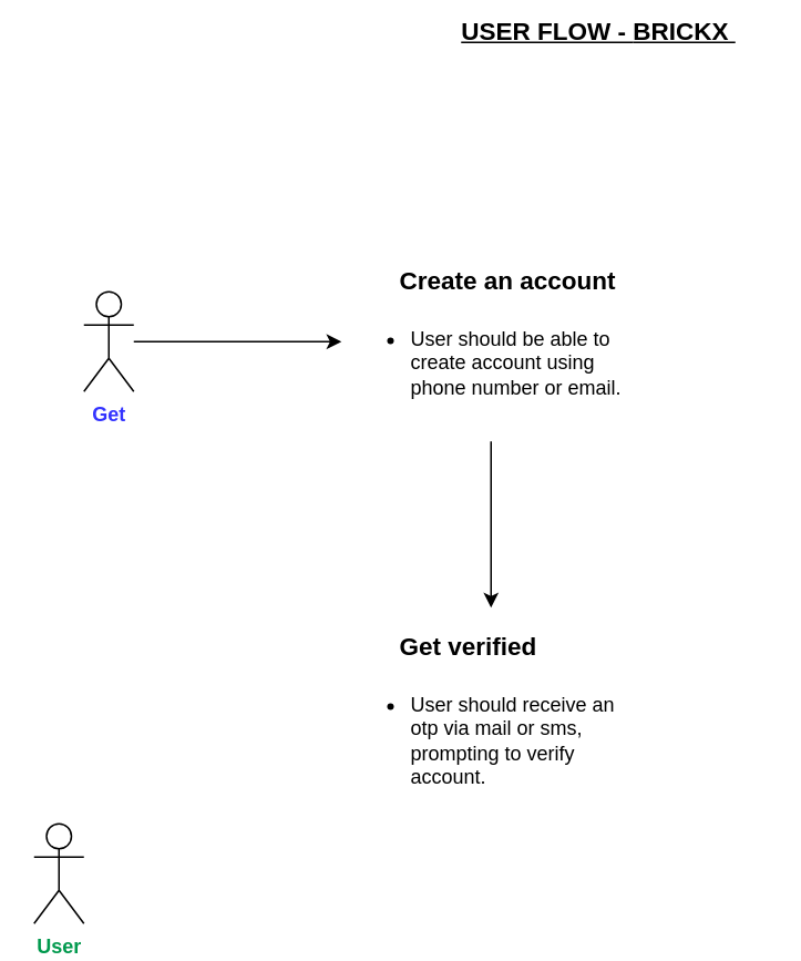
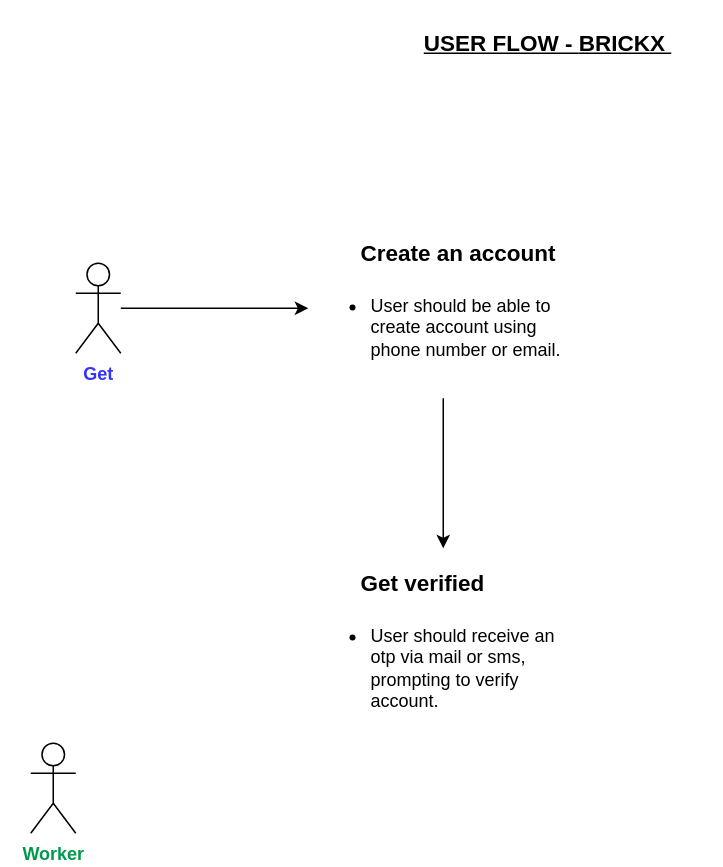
- <mxCell id="4" value="&lt;b&gt;&lt;font style=&quot;font-size: 15px;&quot;&gt;&lt;u&gt;USER FLOW -&amp;nbsp;&lt;/u&gt;&lt;/font&gt;&lt;/b&gt;&lt;b&gt;&lt;font style=&quot;font-size: 15px;&quot;&gt;&lt;u&gt;BRICKX&amp;nbsp;&lt;/u&gt;&lt;/font&gt;&lt;/b&gt;" style="text;html=1;align=center;verticalAlign=middle;whiteSpace=wrap;rounded=0;direction=south;" vertex="1" parent="1"><mxGeometry x="265" y="10" width="190" height="15" as="geometry" /></mxCell>
+ <mxCell id="4" value="&lt;b&gt;&lt;font style=&quot;font-size: 15px;&quot;&gt;&lt;u&gt;USER FLOW -&amp;nbsp;&lt;/u&gt;&lt;/font&gt;&lt;/b&gt;&lt;b&gt;&lt;font style=&quot;font-size: 15px;&quot;&gt;&lt;u&gt;BRICKX&amp;nbsp;&lt;/u&gt;&lt;/font&gt;&lt;/b&gt;" style="text;html=1;align=center;verticalAlign=middle;whiteSpace=wrap;rounded=0;direction=south;" vertex="1" parent="1"><mxGeometry x="270" y="20" width="190" height="15" as="geometry" /></mxCell>
- <mxCell id="5" value="&lt;b&gt;&lt;font color=&quot;#00994d&quot;&gt;User&lt;/font&gt;&lt;/b&gt;" style="shape=umlActor;verticalLabelPosition=bottom;verticalAlign=top;html=1;outlineConnect=0;" vertex="1" parent="1"><mxGeometry x="20" y="495" width="30" height="60" as="geometry" /></mxCell>
+ <mxCell id="5" value="&lt;b&gt;&lt;font color=&quot;#00994d&quot;&gt;Worker&lt;/font&gt;&lt;/b&gt;" style="shape=umlActor;verticalLabelPosition=bottom;verticalAlign=top;html=1;outlineConnect=0;" vertex="1" parent="1"><mxGeometry x="20" y="495" width="30" height="60" as="geometry" /></mxCell>
